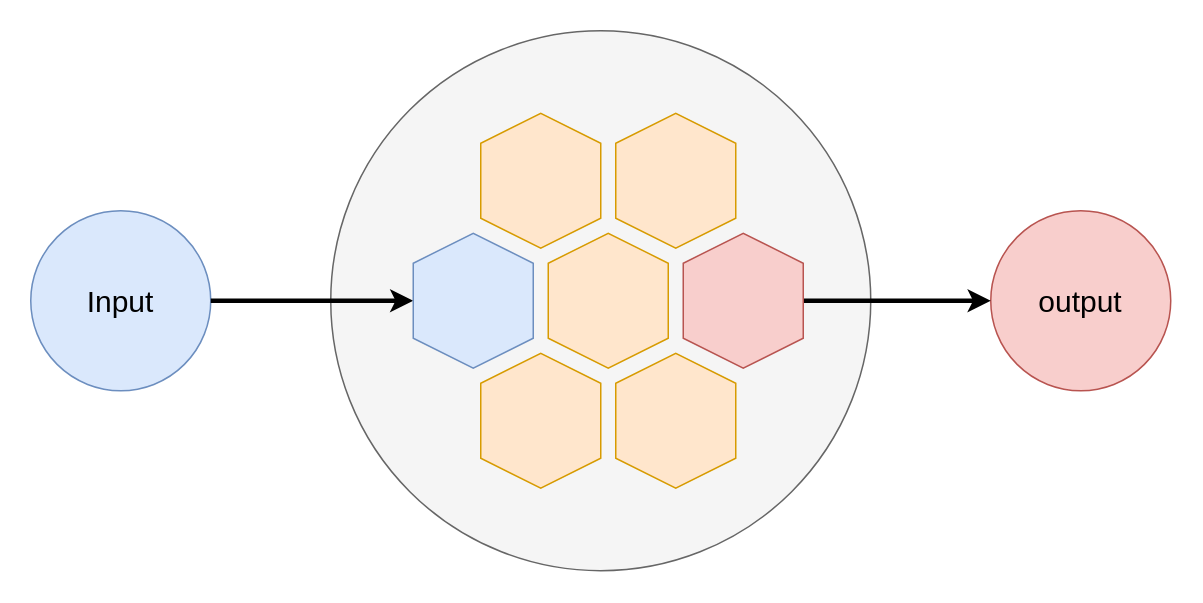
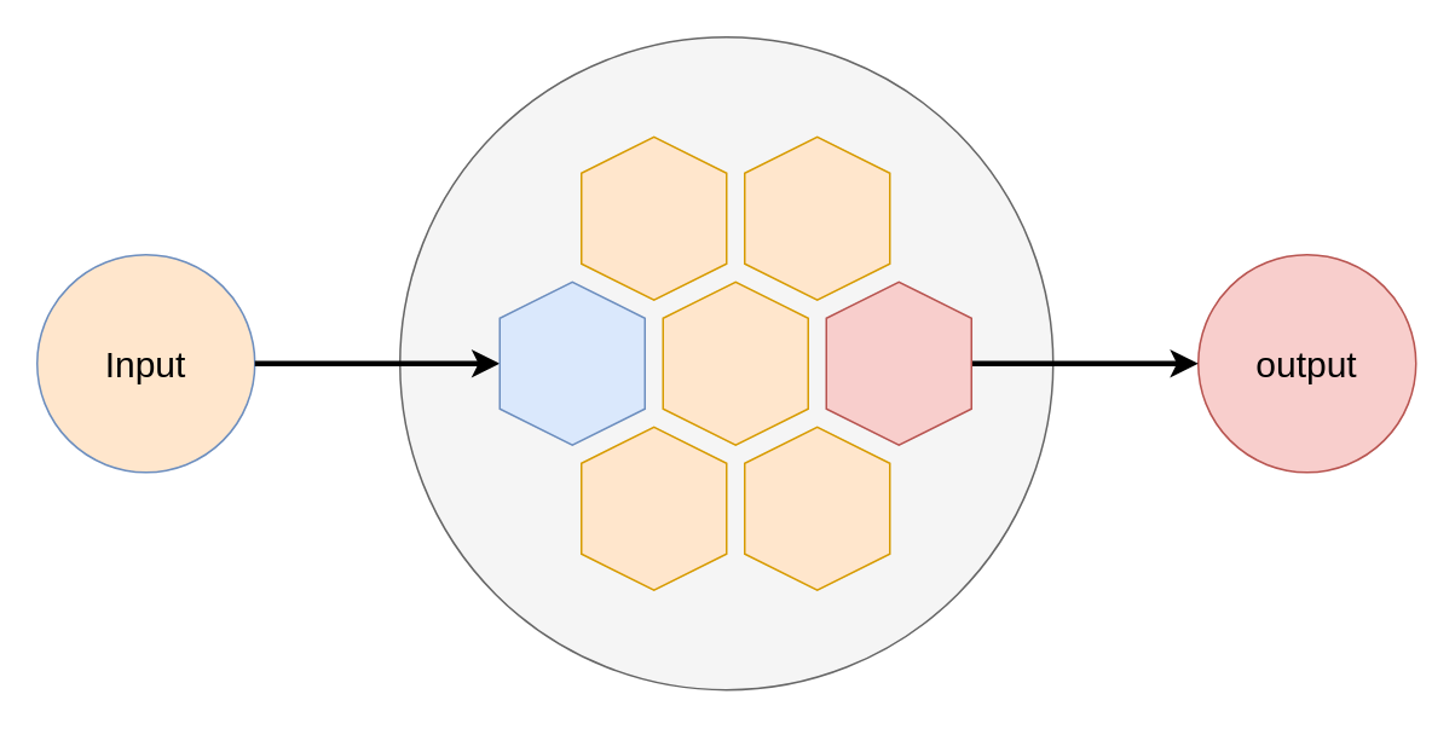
- <mxCell id="2" value="Input" style="ellipse;whiteSpace=wrap;html=1;aspect=fixed;fillColor=#dae8fc;strokeColor=#6c8ebf;fontSize=20;" parent="1" vertex="1"><mxGeometry x="20" y="140" width="120" height="120" as="geometry" /></mxCell>
+ <mxCell id="2" value="Input" style="ellipse;whiteSpace=wrap;html=1;aspect=fixed;fillColor=#ffe6cc;strokeColor=#6c8ebf;fontSize=20;" parent="1" vertex="1"><mxGeometry x="20" y="140" width="120" height="120" as="geometry" /></mxCell>
